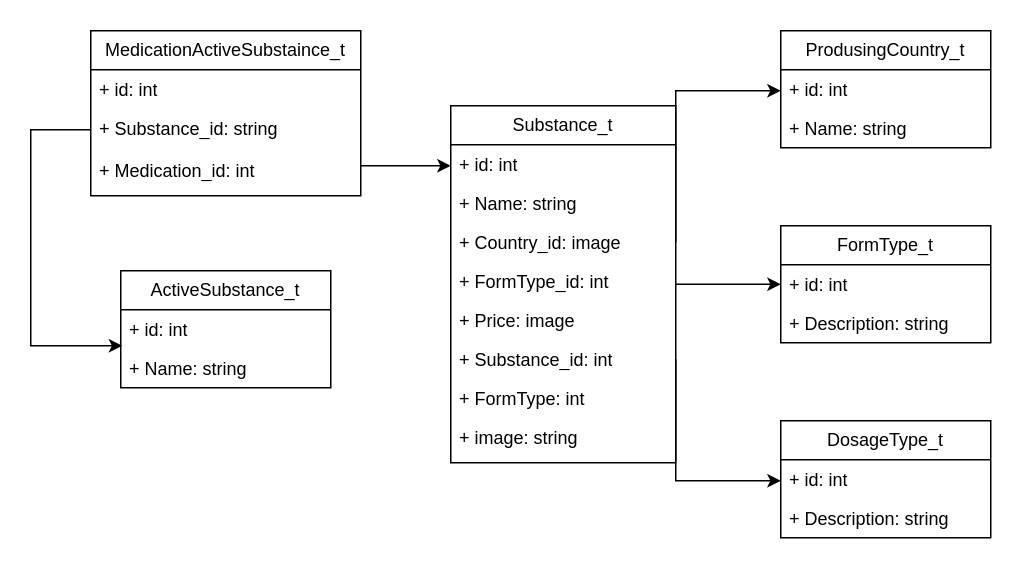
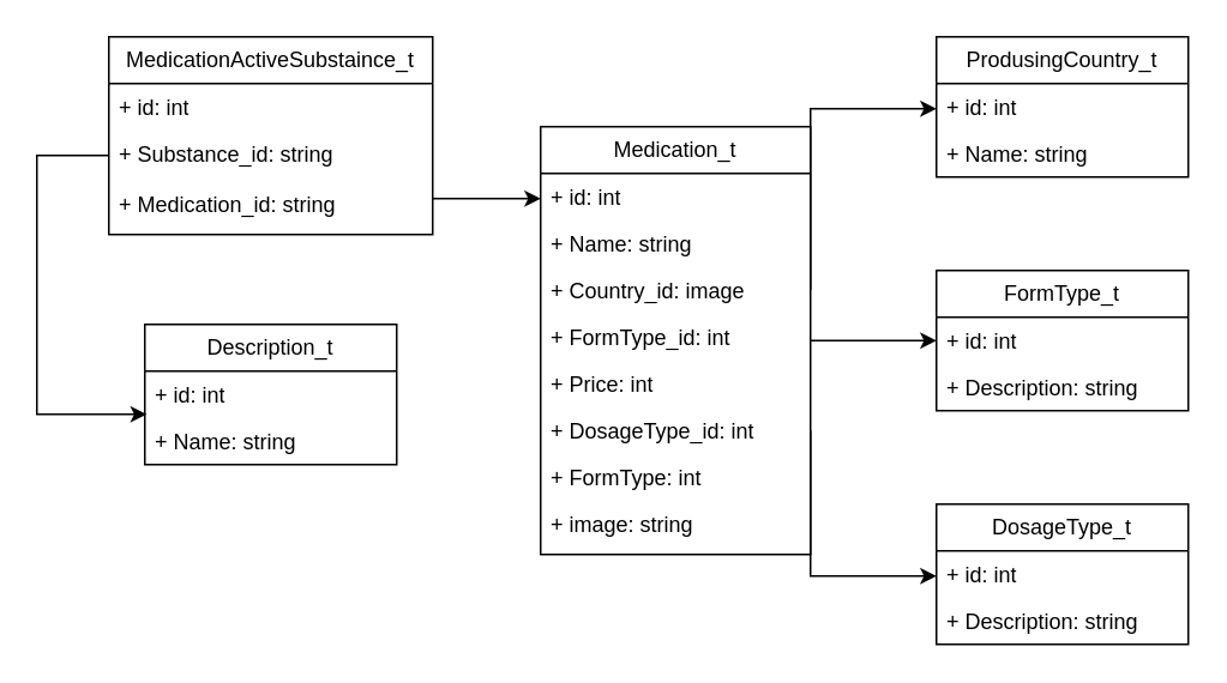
- <mxCell id="2" value="Substance_t" style="swimlane;fontStyle=0;childLayout=stackLayout;horizontal=1;startSize=26;fillColor=none;horizontalStack=0;resizeParent=1;resizeParentMax=0;resizeLast=0;collapsible=1;marginBottom=0;whiteSpace=wrap;html=1;" vertex="1" parent="1"><mxGeometry x="300" y="70" width="150" height="238" as="geometry" /></mxCell>
+ <mxCell id="2" value="Medication_t" style="swimlane;fontStyle=0;childLayout=stackLayout;horizontal=1;startSize=26;fillColor=none;horizontalStack=0;resizeParent=1;resizeParentMax=0;resizeLast=0;collapsible=1;marginBottom=0;whiteSpace=wrap;html=1;" vertex="1" parent="1"><mxGeometry x="300" y="70" width="150" height="238" as="geometry" /></mxCell>
- <mxCell id="26" value="+ Medication_id: int" style="text;strokeColor=none;fillColor=none;align=left;verticalAlign=top;spacingLeft=4;spacingRight=4;overflow=hidden;rotatable=0;points=[[0,0.5],[1,0.5]];portConstraint=eastwest;whiteSpace=wrap;html=1;" vertex="1" parent="23"><mxGeometry y="80" width="180" height="30" as="geometry" /></mxCell>
+ <mxCell id="26" value="+ Medication_id: string" style="text;strokeColor=none;fillColor=none;align=left;verticalAlign=top;spacingLeft=4;spacingRight=4;overflow=hidden;rotatable=0;points=[[0,0.5],[1,0.5]];portConstraint=eastwest;whiteSpace=wrap;html=1;" vertex="1" parent="23"><mxGeometry y="80" width="180" height="30" as="geometry" /></mxCell>
- <mxCell id="20" value="ActiveSubstance_t" style="swimlane;fontStyle=0;childLayout=stackLayout;horizontal=1;startSize=26;fillColor=none;horizontalStack=0;resizeParent=1;resizeParentMax=0;resizeLast=0;collapsible=1;marginBottom=0;whiteSpace=wrap;html=1;" vertex="1" parent="1"><mxGeometry x="80" y="180" width="140" height="78" as="geometry" /></mxCell>
+ <mxCell id="20" value="Description_t" style="swimlane;fontStyle=0;childLayout=stackLayout;horizontal=1;startSize=26;fillColor=none;horizontalStack=0;resizeParent=1;resizeParentMax=0;resizeLast=0;collapsible=1;marginBottom=0;whiteSpace=wrap;html=1;" vertex="1" parent="1"><mxGeometry x="80" y="180" width="140" height="78" as="geometry" /></mxCell>
- <mxCell id="7" value="+ Price: image" style="text;strokeColor=none;fillColor=none;align=left;verticalAlign=top;spacingLeft=4;spacingRight=4;overflow=hidden;rotatable=0;points=[[0,0.5],[1,0.5]];portConstraint=eastwest;whiteSpace=wrap;html=1;" vertex="1" parent="2"><mxGeometry y="130" width="150" height="26" as="geometry" /></mxCell>
+ <mxCell id="7" value="+ Price: int" style="text;strokeColor=none;fillColor=none;align=left;verticalAlign=top;spacingLeft=4;spacingRight=4;overflow=hidden;rotatable=0;points=[[0,0.5],[1,0.5]];portConstraint=eastwest;whiteSpace=wrap;html=1;" vertex="1" parent="2"><mxGeometry y="130" width="150" height="26" as="geometry" /></mxCell>
- <mxCell id="8" value="+ Substance_id: int" style="text;strokeColor=none;fillColor=none;align=left;verticalAlign=top;spacingLeft=4;spacingRight=4;overflow=hidden;rotatable=0;points=[[0,0.5],[1,0.5]];portConstraint=eastwest;whiteSpace=wrap;html=1;" vertex="1" parent="2"><mxGeometry y="156" width="150" height="26" as="geometry" /></mxCell>
+ <mxCell id="8" value="+ DosageType_id: int" style="text;strokeColor=none;fillColor=none;align=left;verticalAlign=top;spacingLeft=4;spacingRight=4;overflow=hidden;rotatable=0;points=[[0,0.5],[1,0.5]];portConstraint=eastwest;whiteSpace=wrap;html=1;" vertex="1" parent="2"><mxGeometry y="156" width="150" height="26" as="geometry" /></mxCell>
